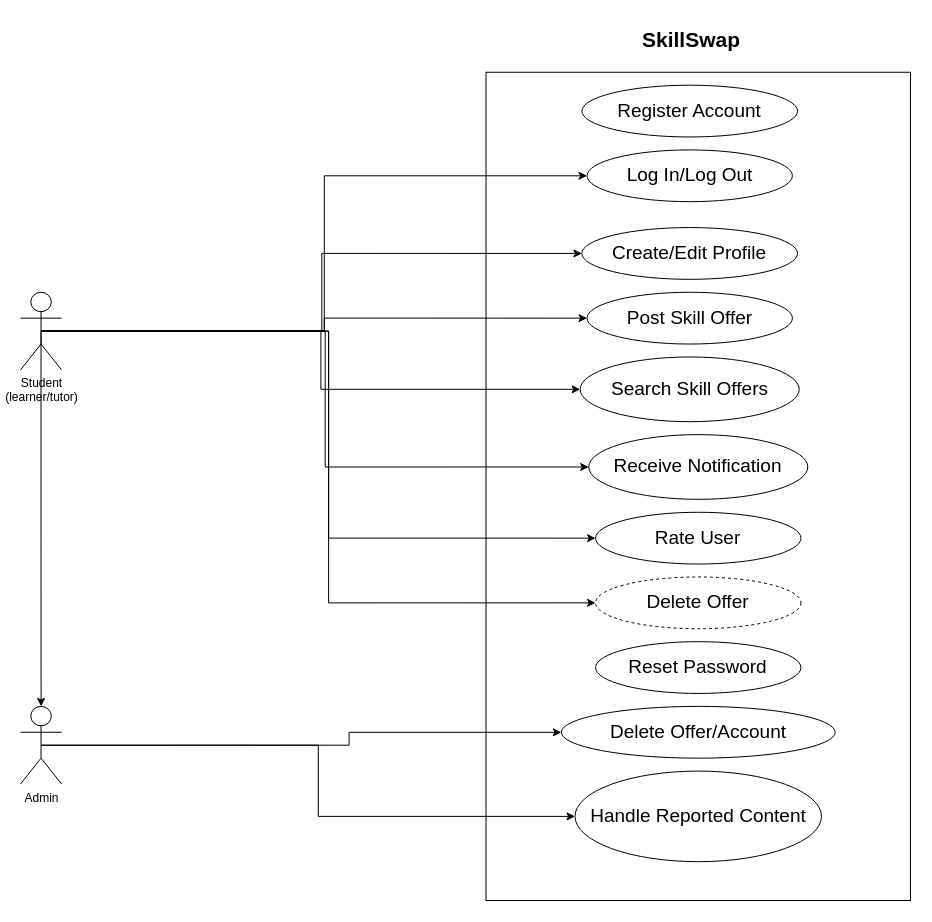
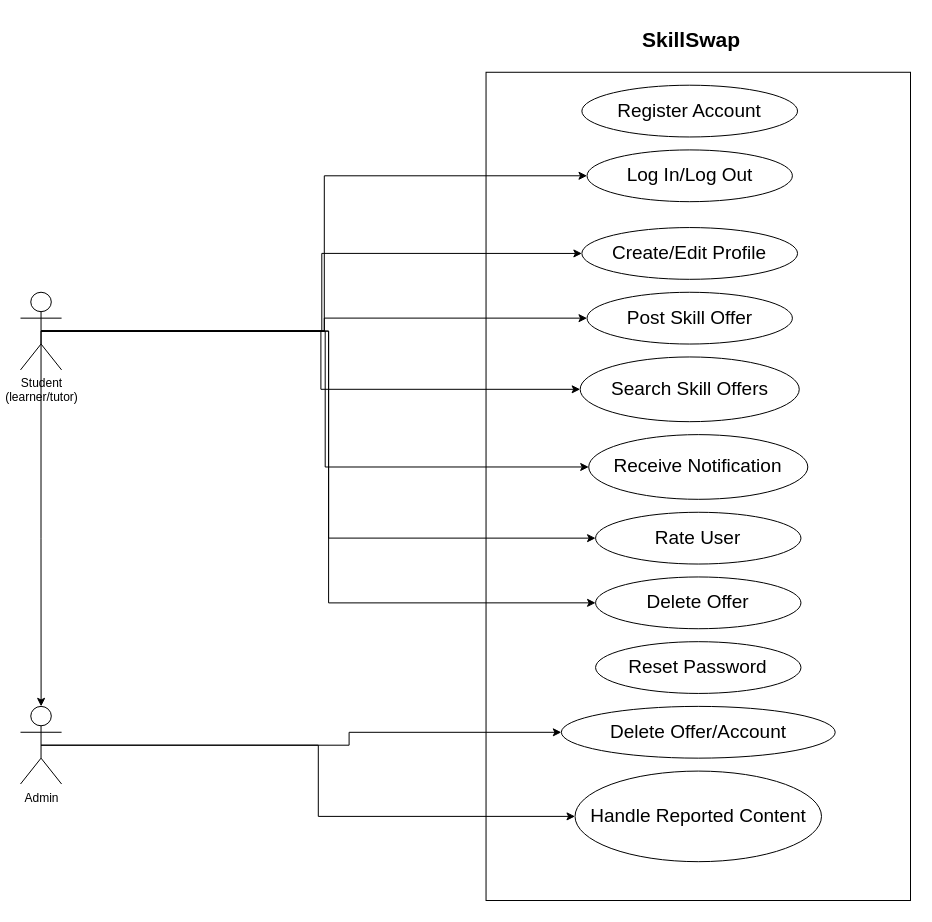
- <mxCell id="14" value="&lt;span style=&quot;color: light-dark(rgb(0, 0, 0), rgb(255, 255, 255)); font-size: 19px; background-color: transparent;&quot;&gt;Delete Offer&lt;/span&gt;" style="ellipse;whiteSpace=wrap;html=1;dashed=1;" vertex="1" parent="2"><mxGeometry x="575.077" y="556.471" width="205.385" height="51.765" as="geometry" /></mxCell>
+ <mxCell id="14" value="&lt;span style=&quot;color: light-dark(rgb(0, 0, 0), rgb(255, 255, 255)); font-size: 19px; background-color: transparent;&quot;&gt;Delete Offer&lt;/span&gt;" style="ellipse;whiteSpace=wrap;html=1;" vertex="1" parent="2"><mxGeometry x="575.077" y="556.471" width="205.385" height="51.765" as="geometry" /></mxCell>
